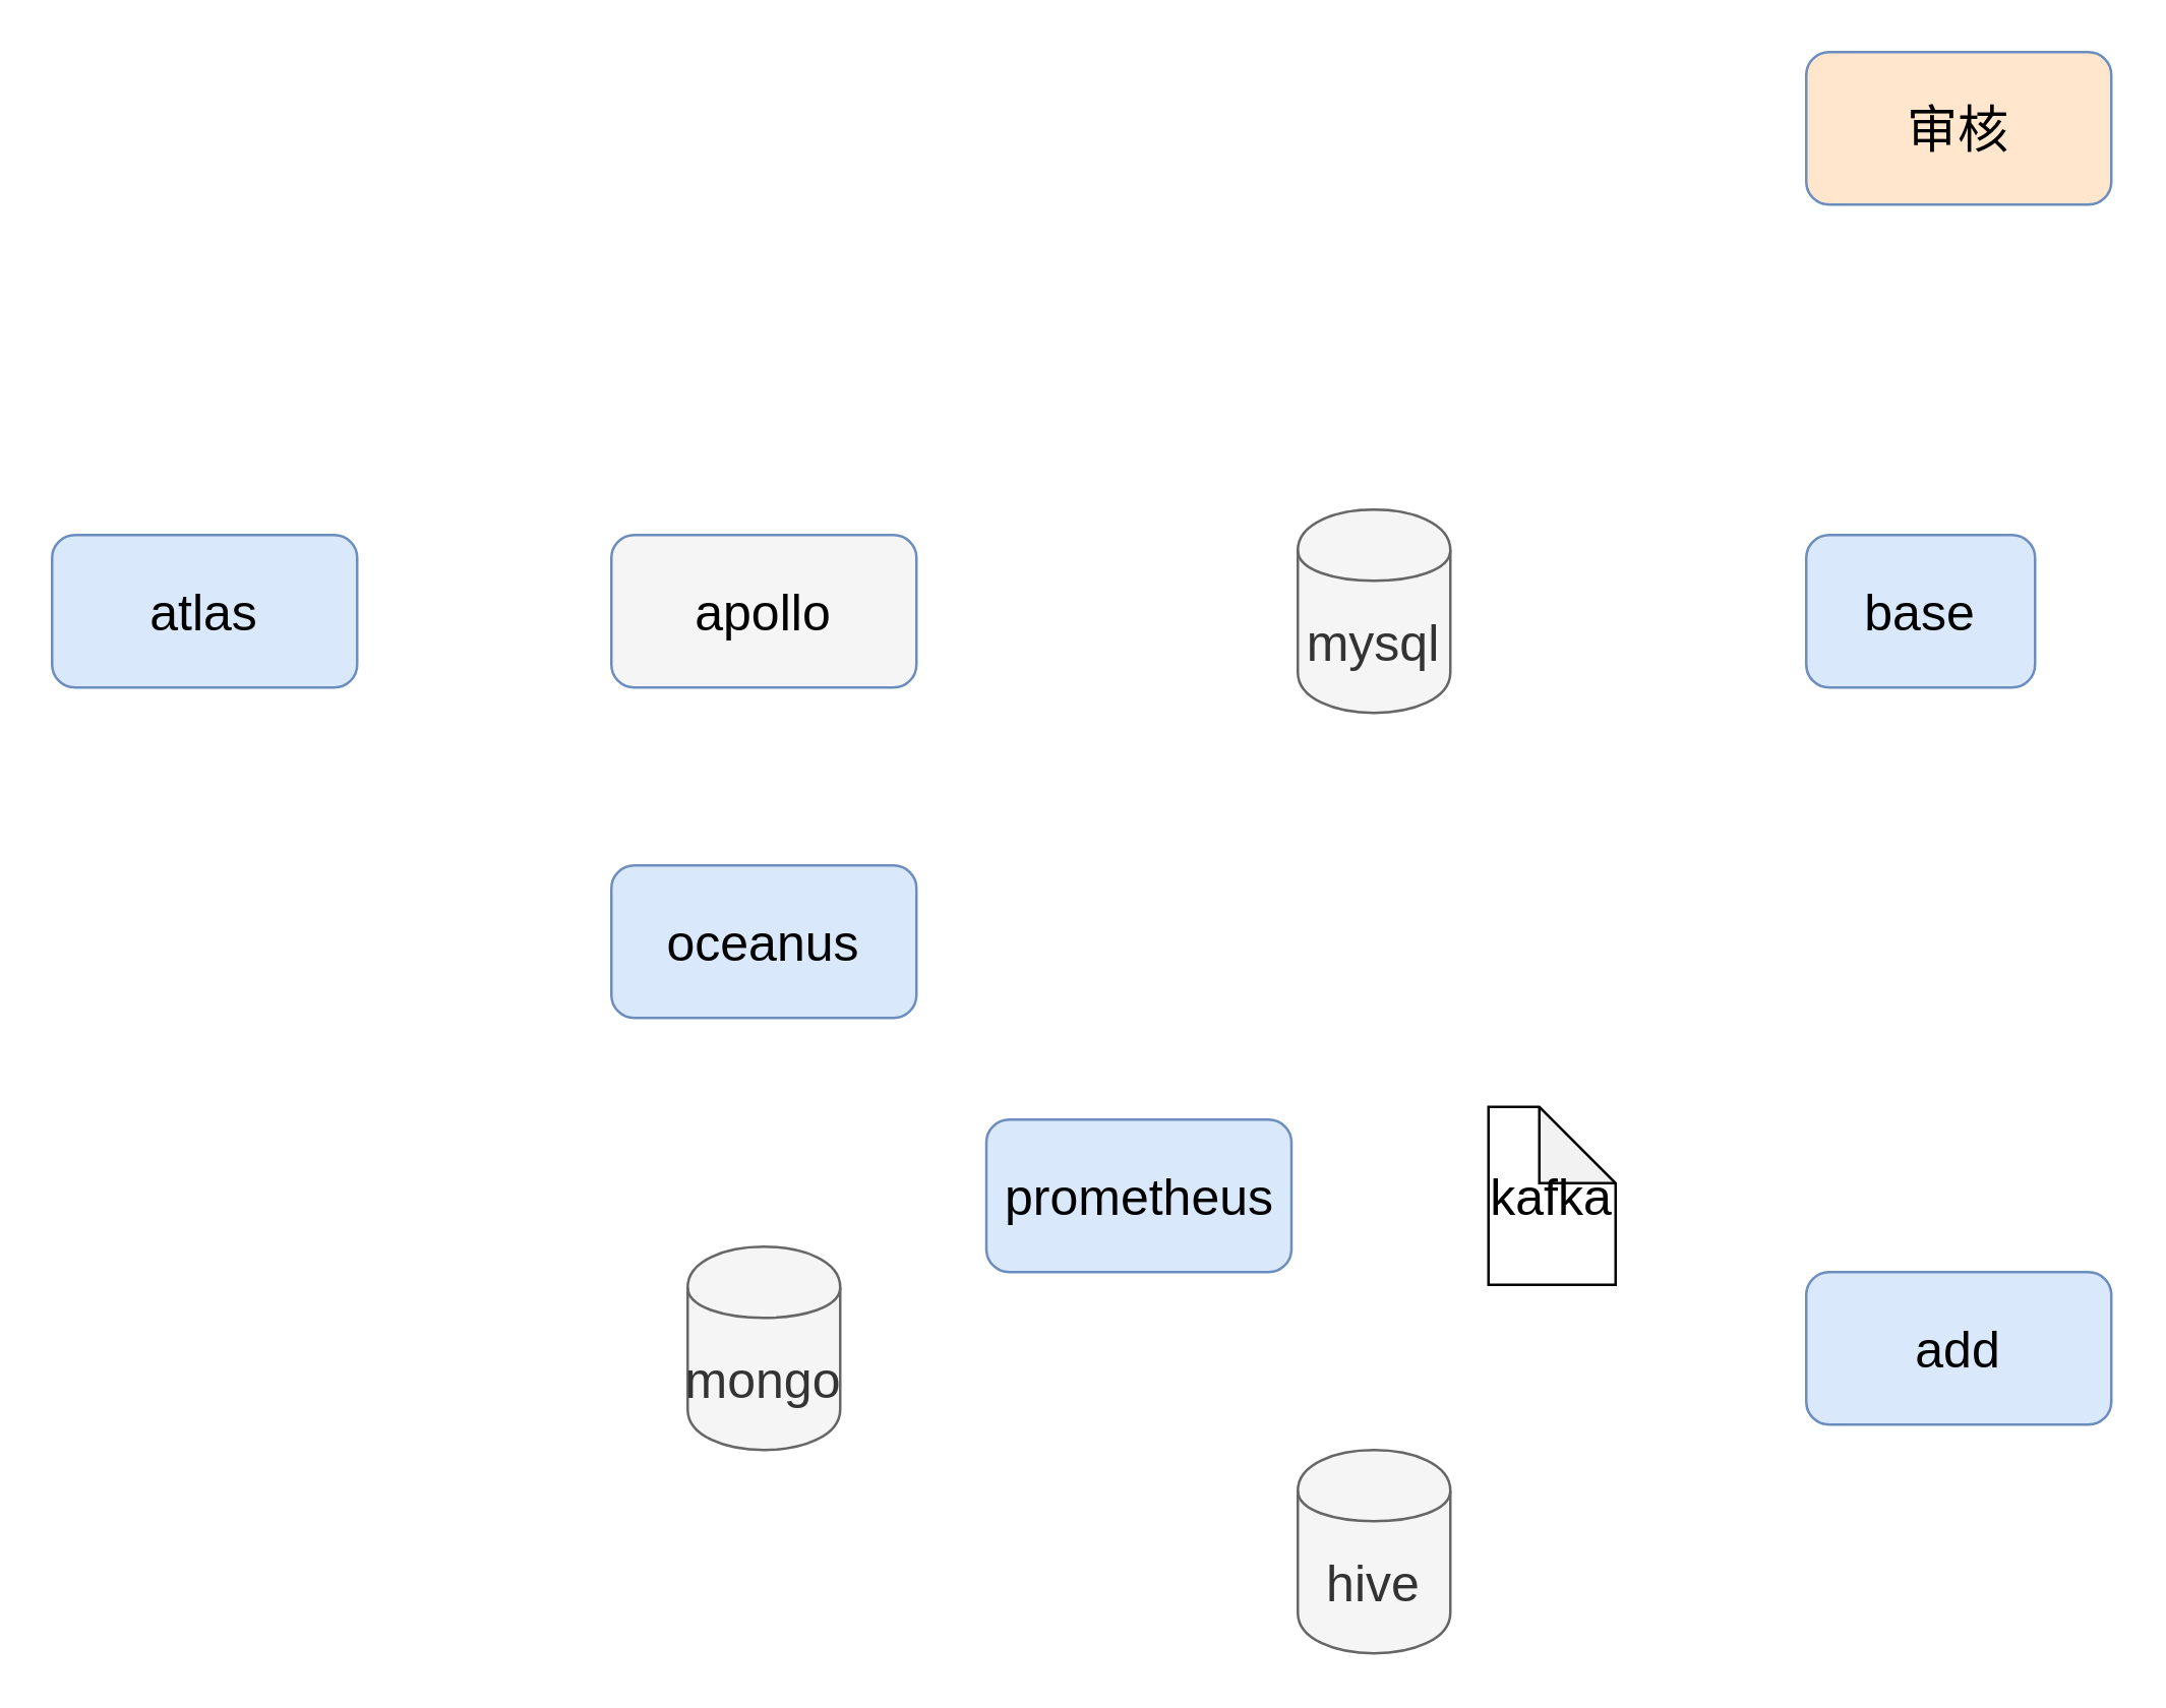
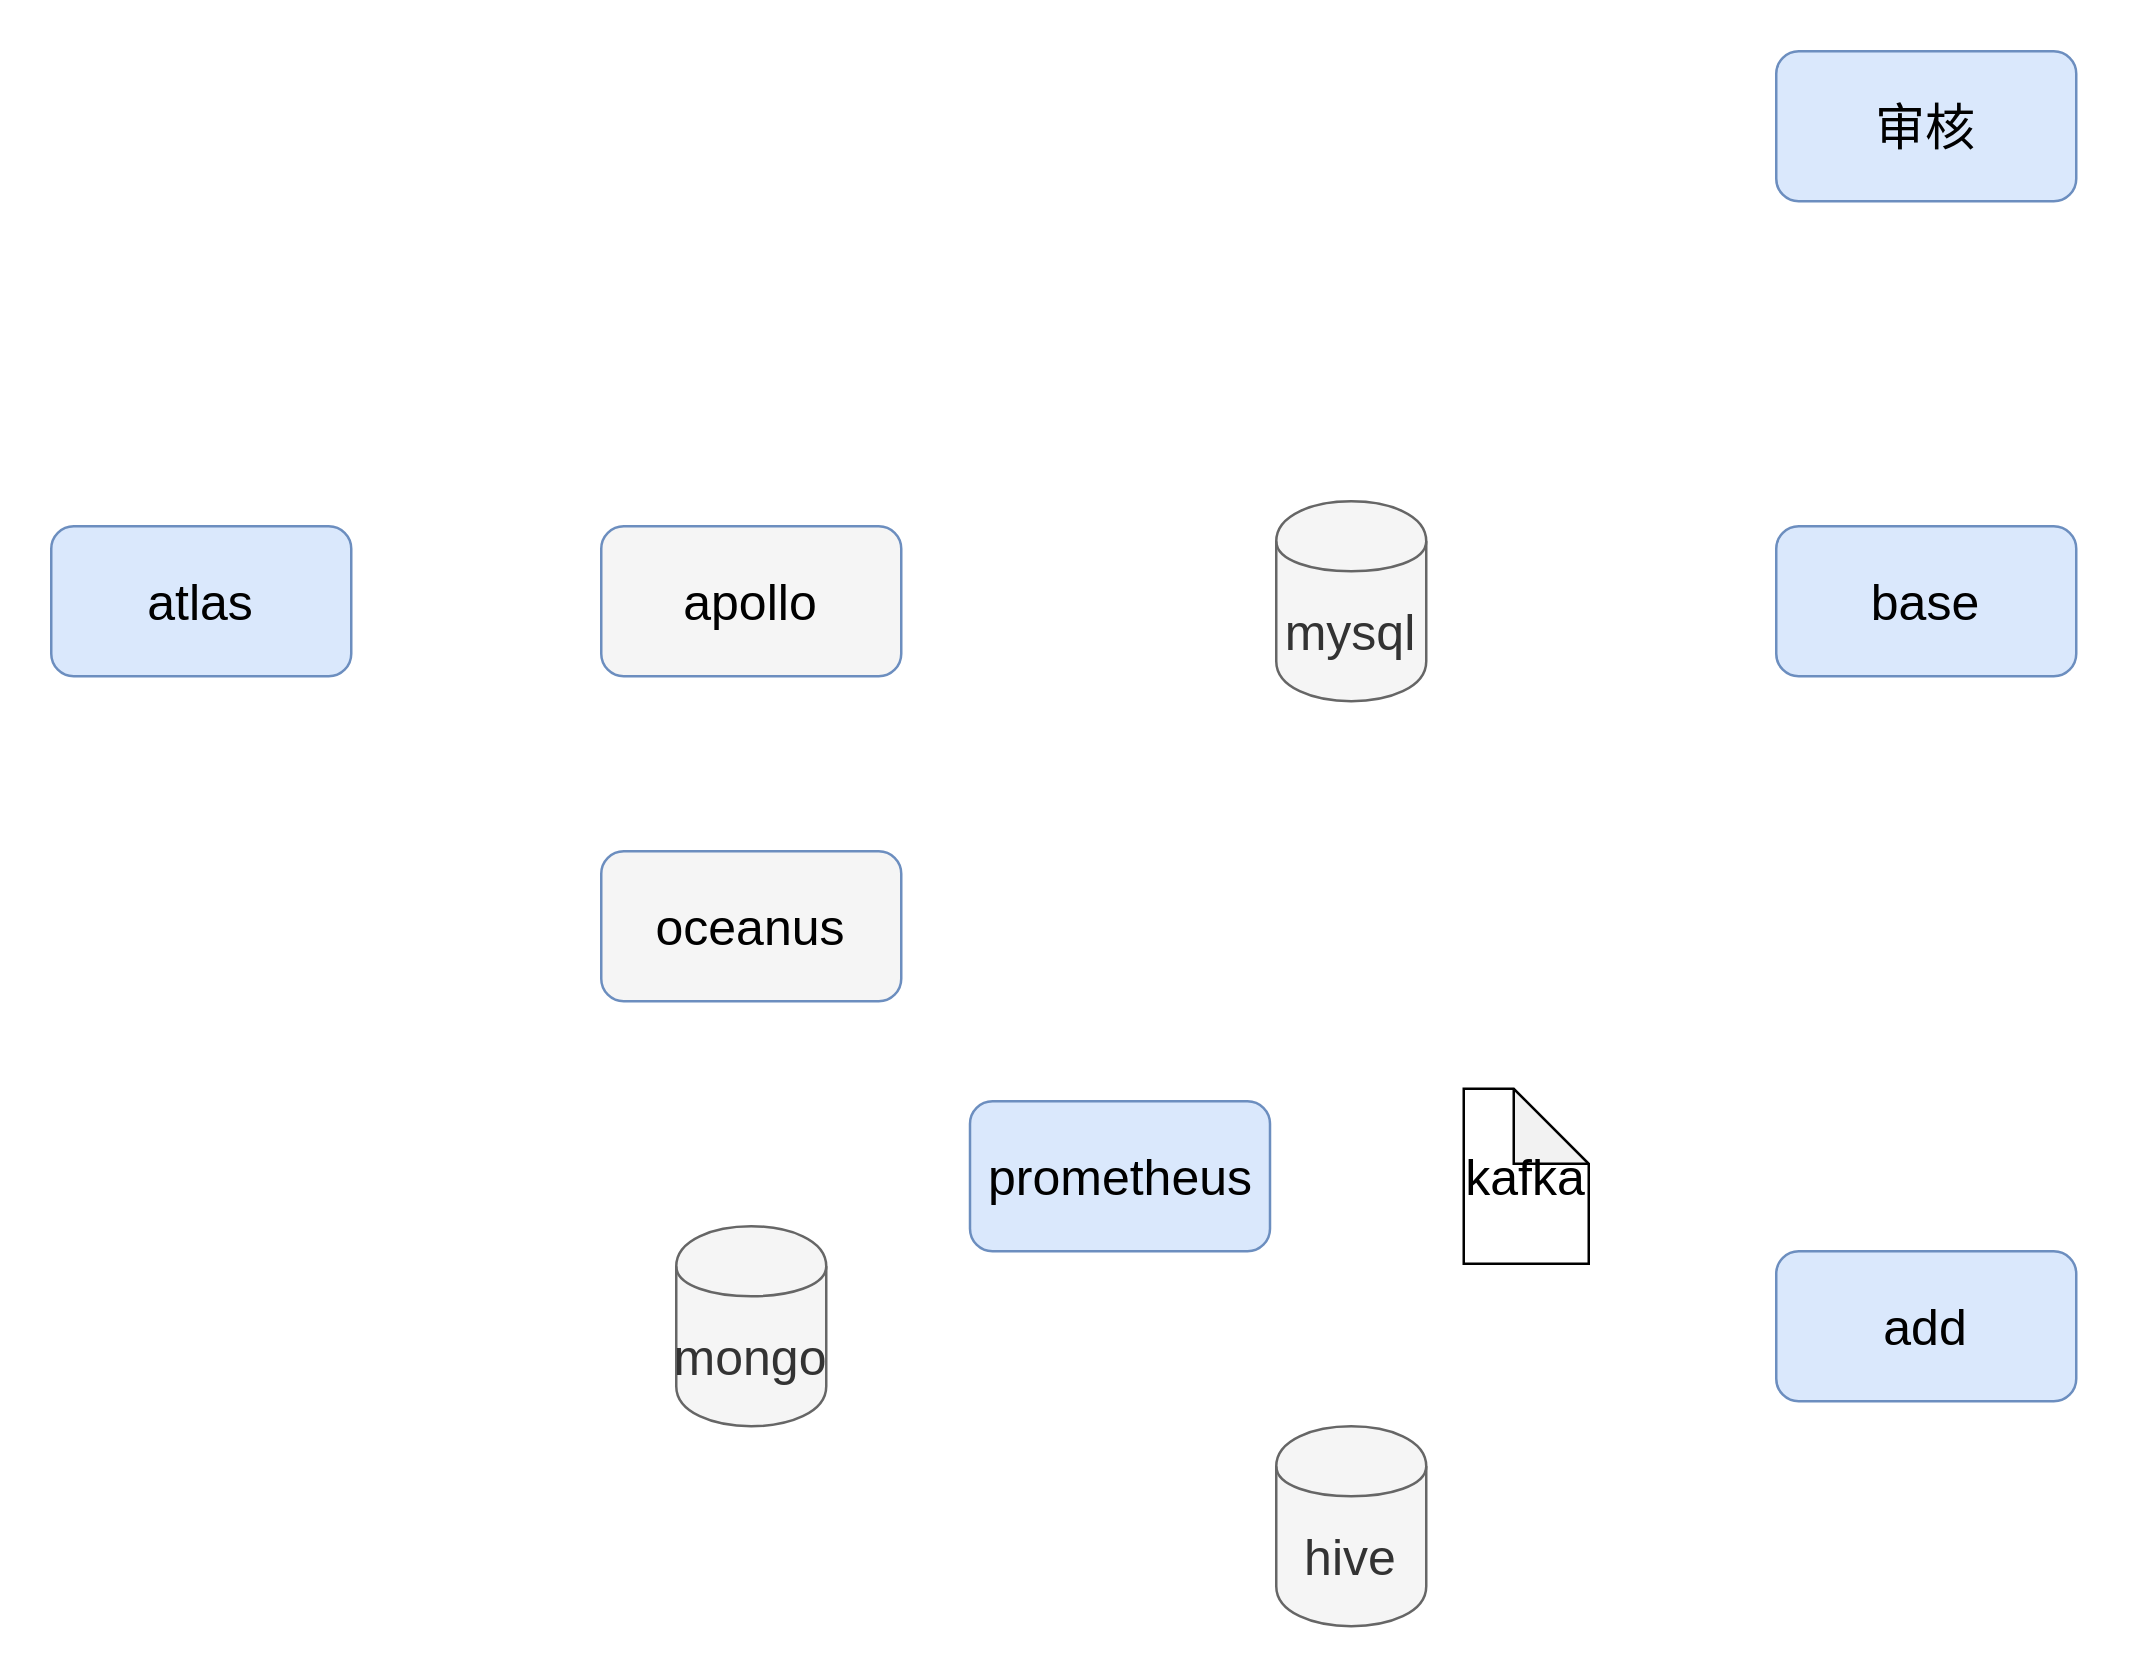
- <mxCell id="5" value="&lt;font style=&quot;font-size: 20px&quot;&gt;审核&lt;/font&gt;" style="rounded=1;whiteSpace=wrap;html=1;fillColor=#ffe6cc;strokeColor=#6c8ebf;" vertex="1" parent="1"><mxGeometry x="710" y="20" width="120" height="60" as="geometry" /></mxCell>
+ <mxCell id="5" value="&lt;font style=&quot;font-size: 20px&quot;&gt;审核&lt;/font&gt;" style="rounded=1;whiteSpace=wrap;html=1;fillColor=#dae8fc;strokeColor=#6c8ebf;" vertex="1" parent="1"><mxGeometry x="710" y="20" width="120" height="60" as="geometry" /></mxCell>
- <mxCell id="7" value="&lt;font style=&quot;font-size: 20px&quot;&gt;base&lt;/font&gt;" style="rounded=1;whiteSpace=wrap;html=1;fillColor=#dae8fc;strokeColor=#6c8ebf;" vertex="1" parent="1"><mxGeometry x="710" y="210" width="90" height="60" as="geometry" /></mxCell>
+ <mxCell id="7" value="&lt;font style=&quot;font-size: 20px&quot;&gt;base&lt;/font&gt;" style="rounded=1;whiteSpace=wrap;html=1;fillColor=#dae8fc;strokeColor=#6c8ebf;" vertex="1" parent="1"><mxGeometry x="710" y="210" width="120" height="60" as="geometry" /></mxCell>
- <mxCell id="4" value="&lt;font style=&quot;font-size: 20px&quot;&gt;oceanus&lt;/font&gt;" style="rounded=1;whiteSpace=wrap;html=1;fillColor=#dae8fc;strokeColor=#6c8ebf;" vertex="1" parent="1"><mxGeometry x="240" y="340" width="120" height="60" as="geometry" /></mxCell>
+ <mxCell id="4" value="&lt;font style=&quot;font-size: 20px&quot;&gt;oceanus&lt;/font&gt;" style="rounded=1;whiteSpace=wrap;html=1;fillColor=#f5f5f5;strokeColor=#6c8ebf;" vertex="1" parent="1"><mxGeometry x="240" y="340" width="120" height="60" as="geometry" /></mxCell>
